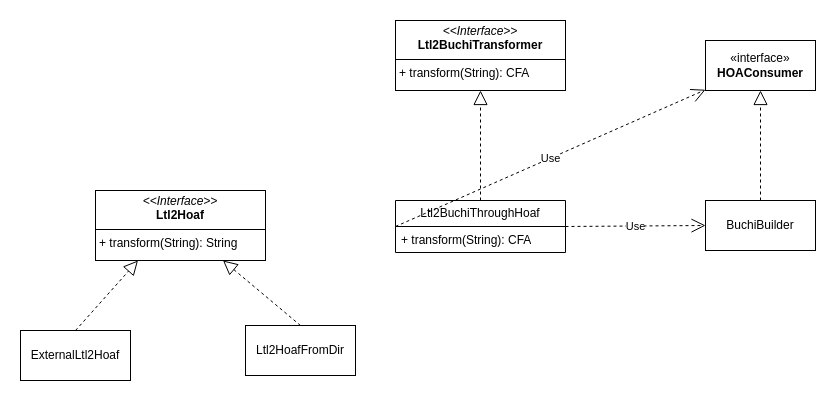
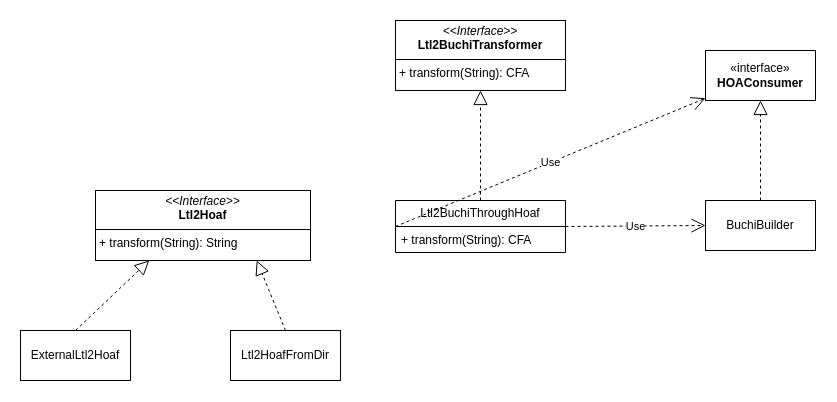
- <mxCell id="7" value="«interface»&lt;br&gt;&lt;b&gt;HOAConsumer&lt;/b&gt;" style="html=1;whiteSpace=wrap;" parent="1" vertex="1"><mxGeometry x="705" y="40" width="110" height="50" as="geometry" /></mxCell>
+ <mxCell id="7" value="«interface»&lt;br&gt;&lt;b&gt;HOAConsumer&lt;/b&gt;" style="html=1;whiteSpace=wrap;" parent="1" vertex="1"><mxGeometry x="705" y="50" width="110" height="50" as="geometry" /></mxCell>
- <mxCell id="10" value="&lt;p style=&quot;margin:0px;margin-top:4px;text-align:center;&quot;&gt;&lt;i&gt;&amp;lt;&amp;lt;Interface&amp;gt;&amp;gt;&lt;/i&gt;&lt;br&gt;&lt;b&gt;Ltl2Hoaf&lt;/b&gt;&lt;/p&gt;&lt;hr size=&quot;1&quot; style=&quot;border-style:solid;&quot;&gt;&lt;p style=&quot;margin:0px;margin-left:4px;&quot;&gt;+ transform(String): String&lt;/p&gt;" style="verticalAlign=top;align=left;overflow=fill;html=1;whiteSpace=wrap;" parent="1" vertex="1"><mxGeometry x="95" y="190" width="170" height="70" as="geometry" /></mxCell>
+ <mxCell id="10" value="&lt;p style=&quot;margin:0px;margin-top:4px;text-align:center;&quot;&gt;&lt;i&gt;&amp;lt;&amp;lt;Interface&amp;gt;&amp;gt;&lt;/i&gt;&lt;br&gt;&lt;b&gt;Ltl2Hoaf&lt;/b&gt;&lt;/p&gt;&lt;hr size=&quot;1&quot; style=&quot;border-style:solid;&quot;&gt;&lt;p style=&quot;margin:0px;margin-left:4px;&quot;&gt;+ transform(String): String&lt;/p&gt;" style="verticalAlign=top;align=left;overflow=fill;html=1;whiteSpace=wrap;" parent="1" vertex="1"><mxGeometry x="95" y="190" width="215" height="70" as="geometry" /></mxCell>
- <mxCell id="13" value="Ltl2HoafFromDir" style="html=1;whiteSpace=wrap;" vertex="1" parent="1"><mxGeometry x="245" y="325" width="110" height="50" as="geometry" /></mxCell>
+ <mxCell id="13" value="Ltl2HoafFromDir" style="html=1;whiteSpace=wrap;" vertex="1" parent="1"><mxGeometry x="230" y="330" width="110" height="50" as="geometry" /></mxCell>
